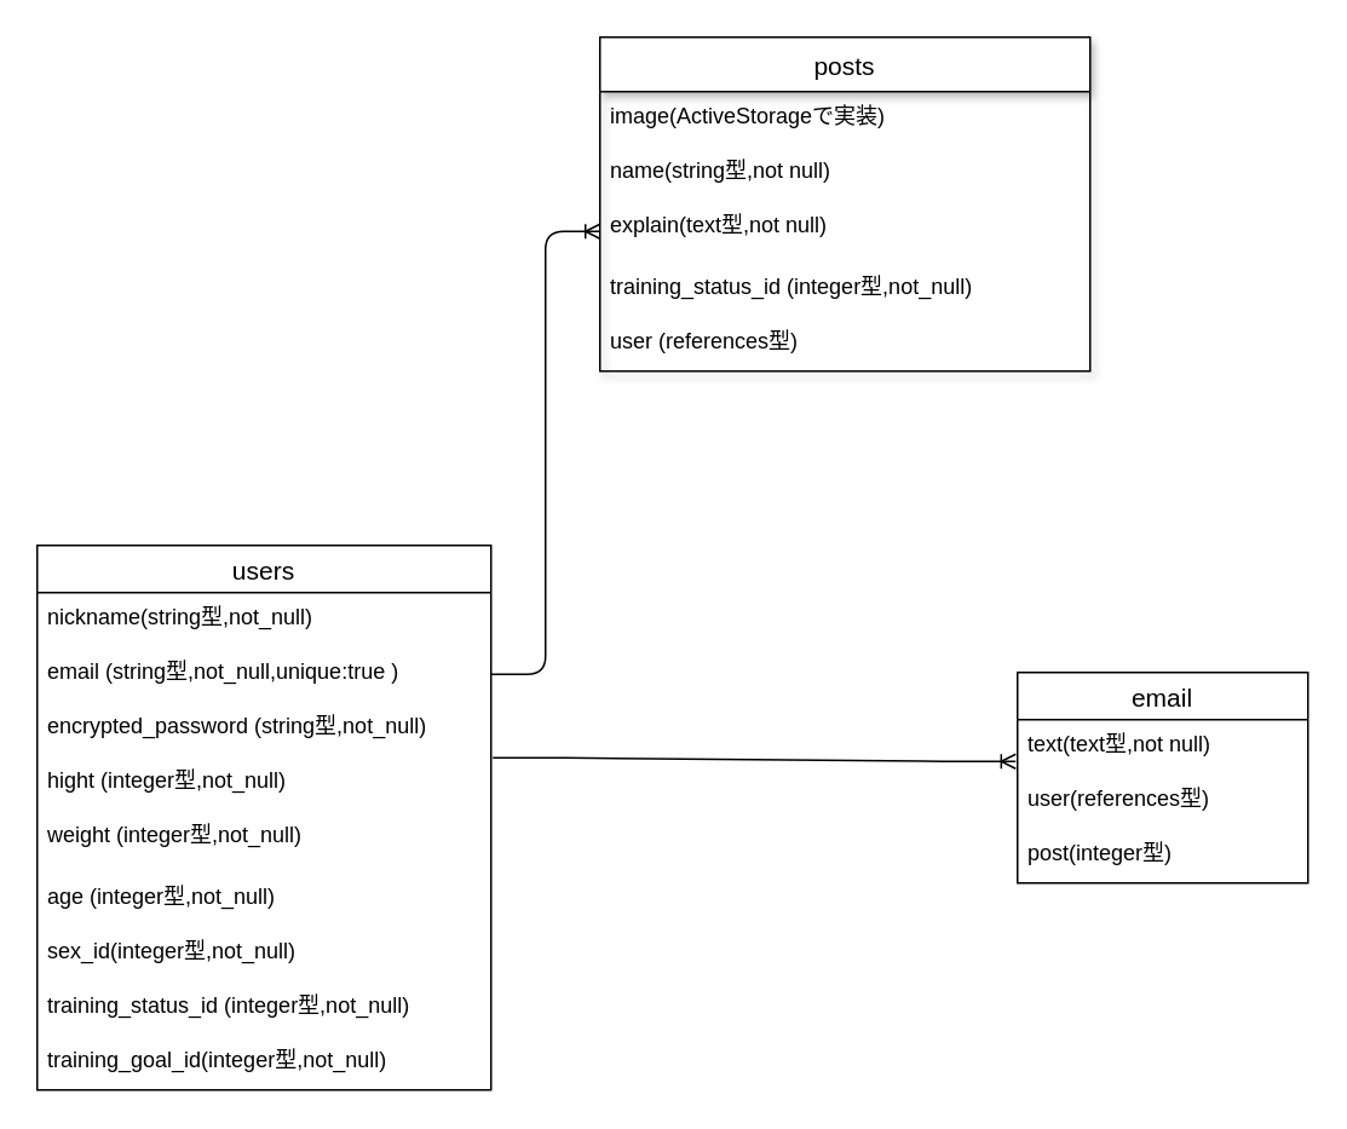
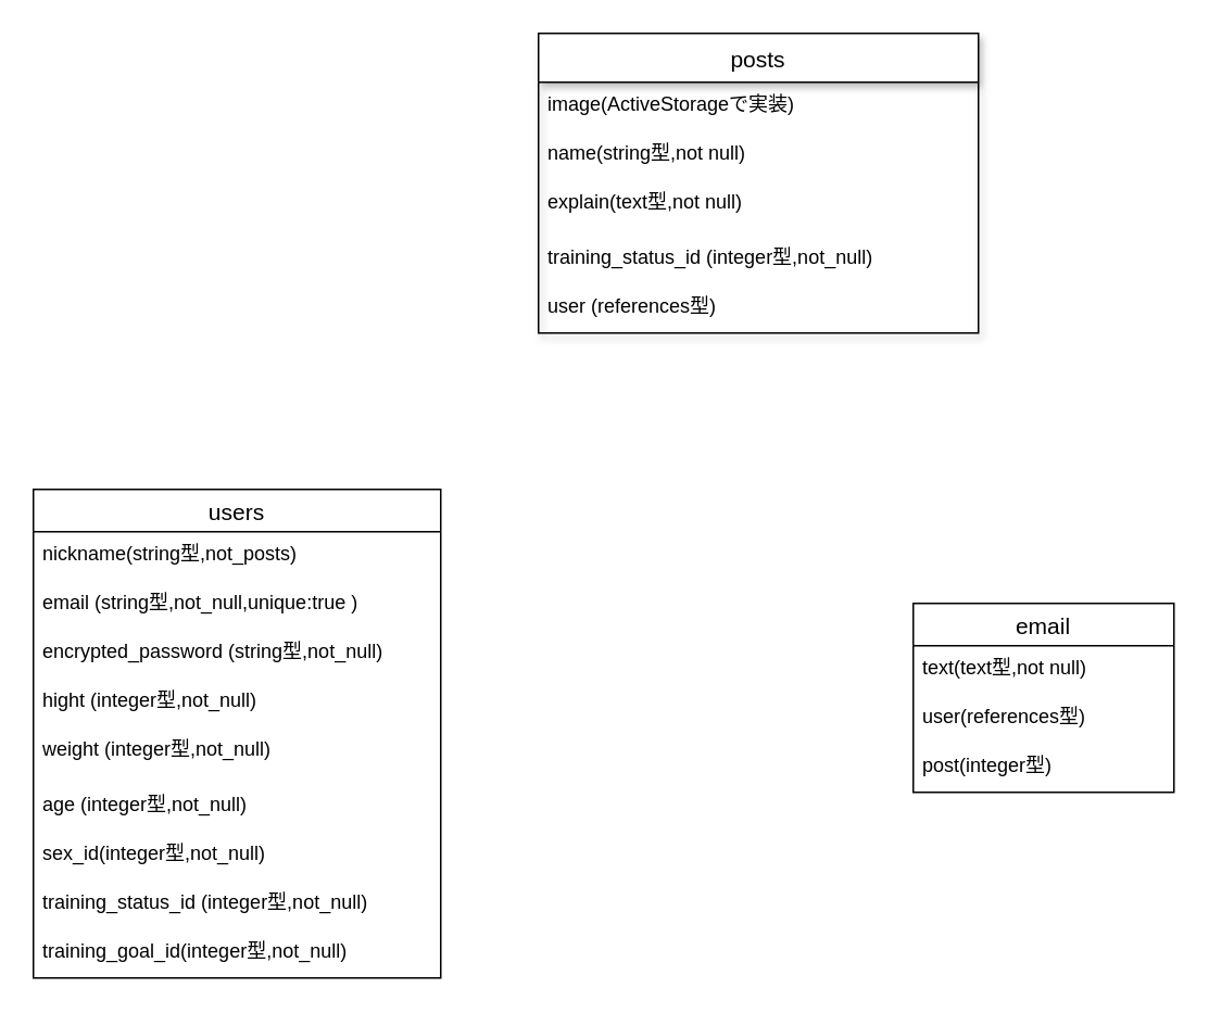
- <mxCell id="23" value="" style="edgeStyle=entityRelationEdgeStyle;fontSize=12;html=1;endArrow=ERoneToMany;exitX=1;exitY=0.5;exitDx=0;exitDy=0;" edge="1" parent="1" source="14" target="9"><mxGeometry width="100" height="100" relative="1" as="geometry"><mxPoint x="200" y="190" as="sourcePoint" /><mxPoint x="300" y="90" as="targetPoint" /></mxGeometry></mxCell>
- <mxCell id="13" value="nickname(string型,not_null)" style="text;strokeColor=none;fillColor=none;spacingLeft=4;spacingRight=4;overflow=hidden;rotatable=0;points=[[0,0.5],[1,0.5]];portConstraint=eastwest;fontSize=12;" vertex="1" parent="12"><mxGeometry y="26" width="250" height="30" as="geometry" /></mxCell>
+ <mxCell id="13" value="nickname(string型,not_posts)" style="text;strokeColor=none;fillColor=none;spacingLeft=4;spacingRight=4;overflow=hidden;rotatable=0;points=[[0,0.5],[1,0.5]];portConstraint=eastwest;fontSize=12;" vertex="1" parent="12"><mxGeometry y="26" width="250" height="30" as="geometry" /></mxCell>
- <mxCell id="22" value="" style="edgeStyle=entityRelationEdgeStyle;fontSize=12;html=1;endArrow=ERoneToMany;entryX=-0.006;entryY=0.767;entryDx=0;entryDy=0;exitX=1.004;exitY=0.033;exitDx=0;exitDy=0;exitPerimeter=0;entryPerimeter=0;" edge="1" parent="1" source="16" target="3"><mxGeometry width="100" height="100" relative="1" as="geometry"><mxPoint x="250" y="430" as="sourcePoint" /><mxPoint x="540" y="420" as="targetPoint" /></mxGeometry></mxCell>
